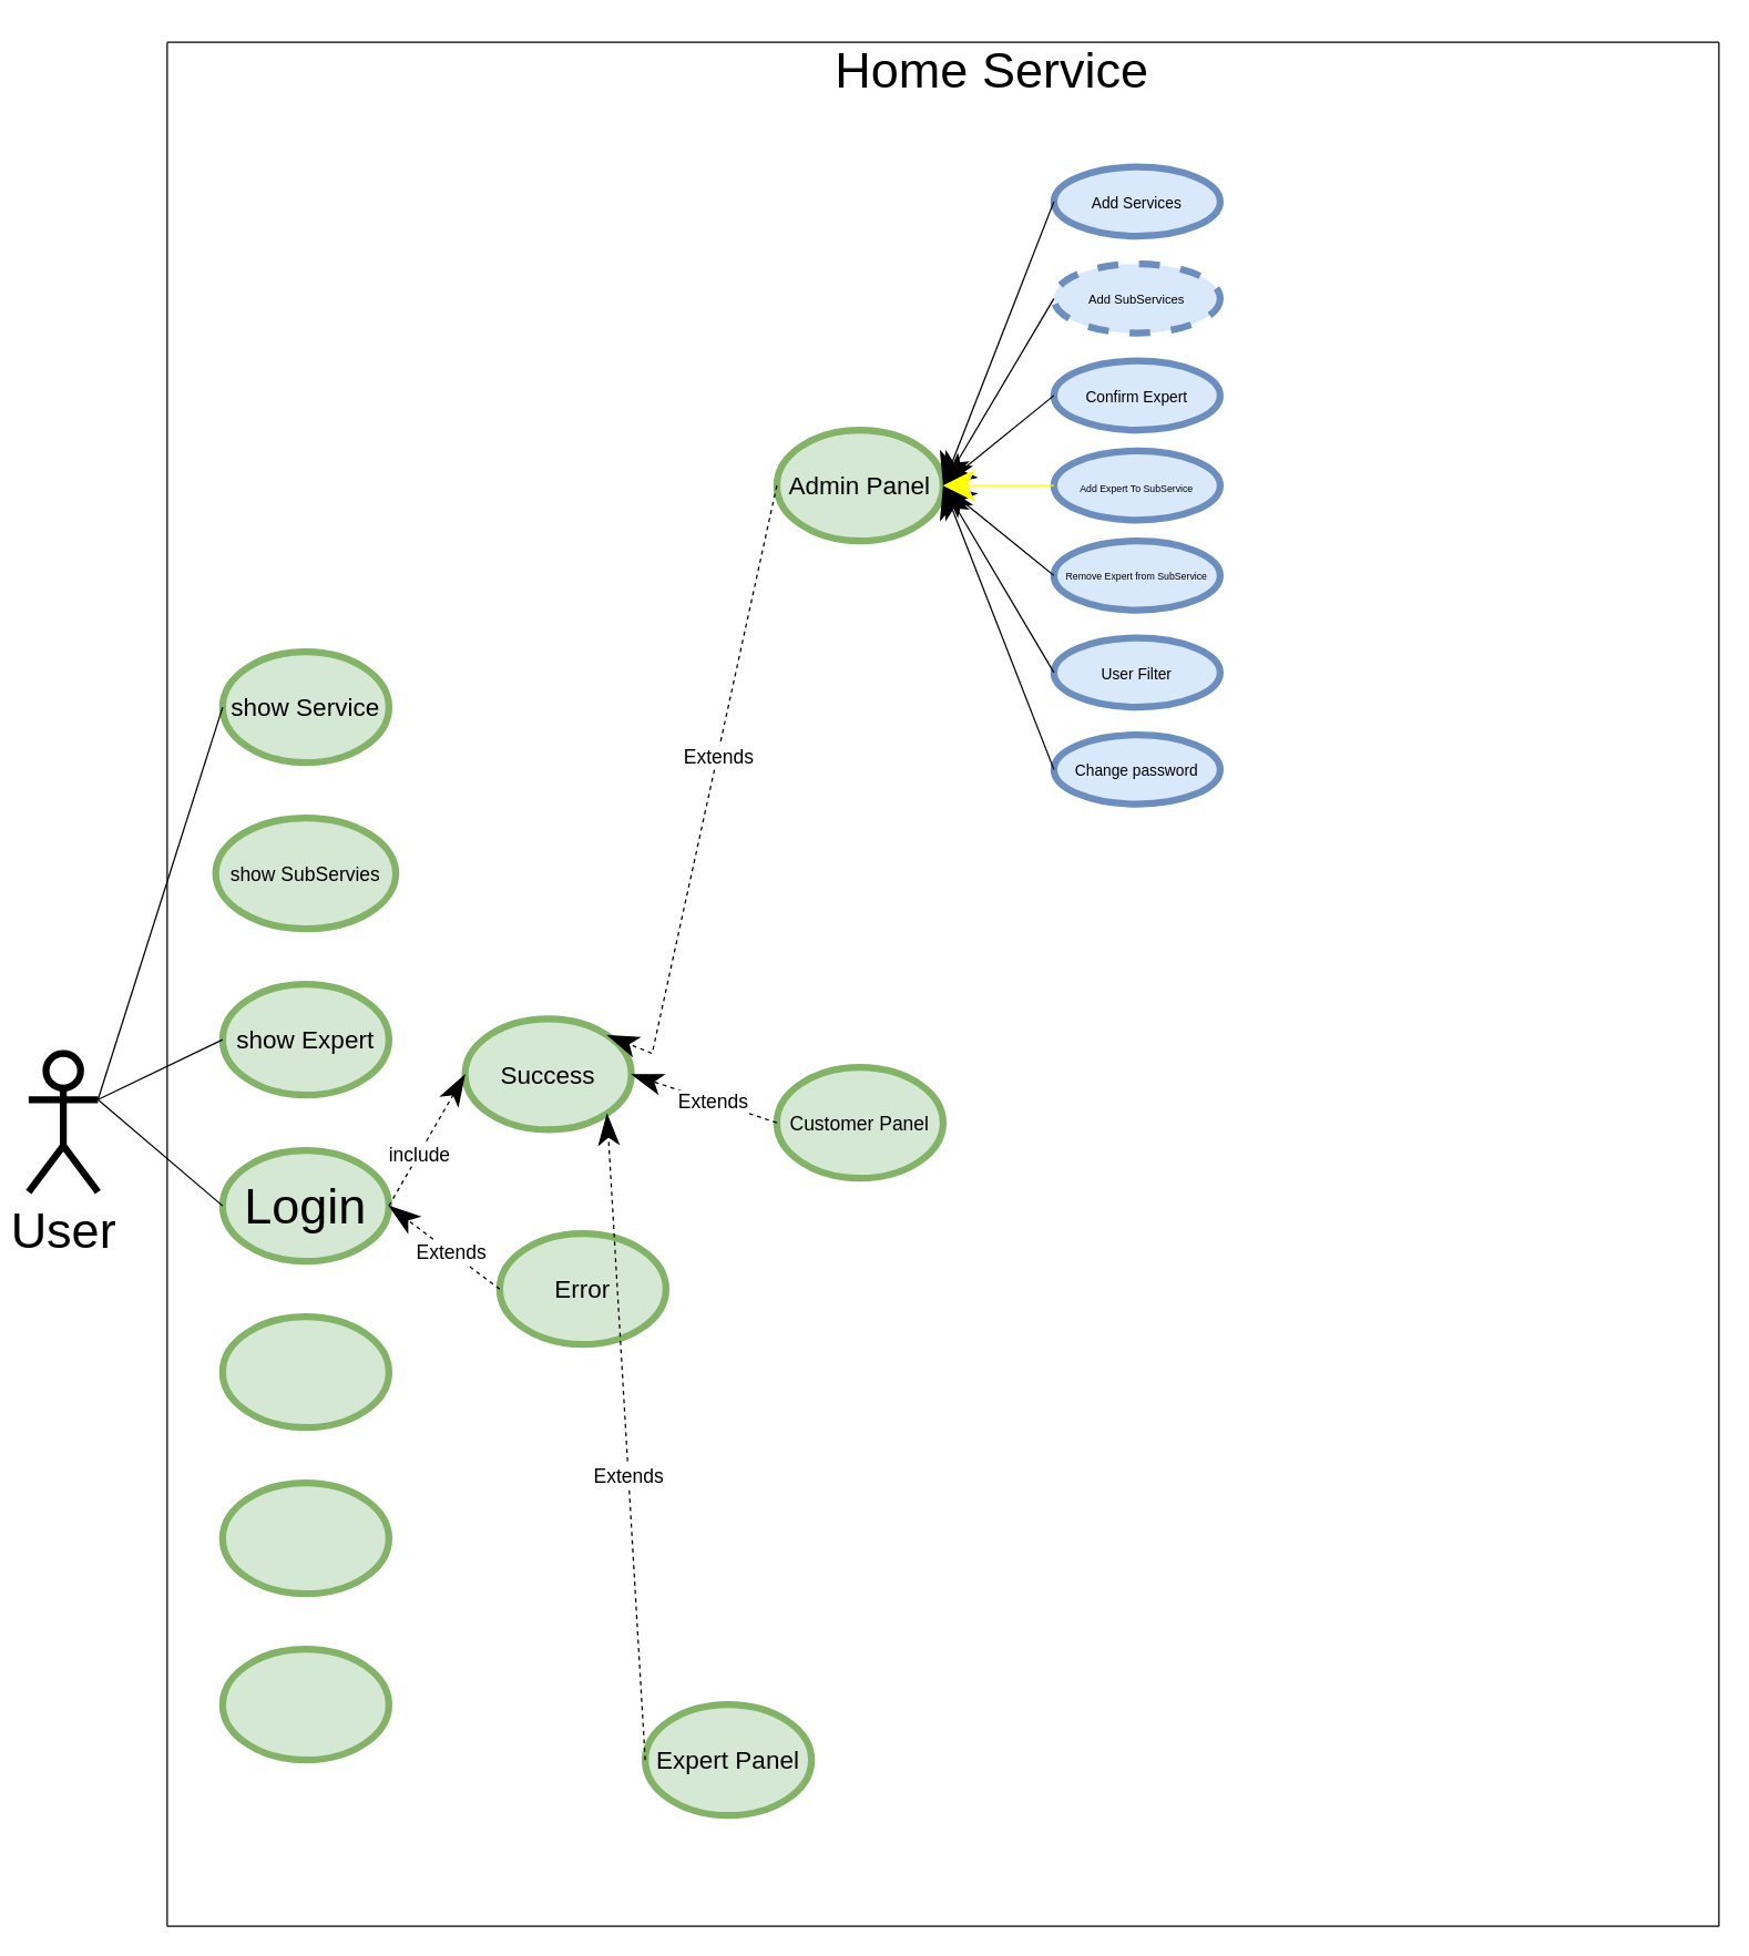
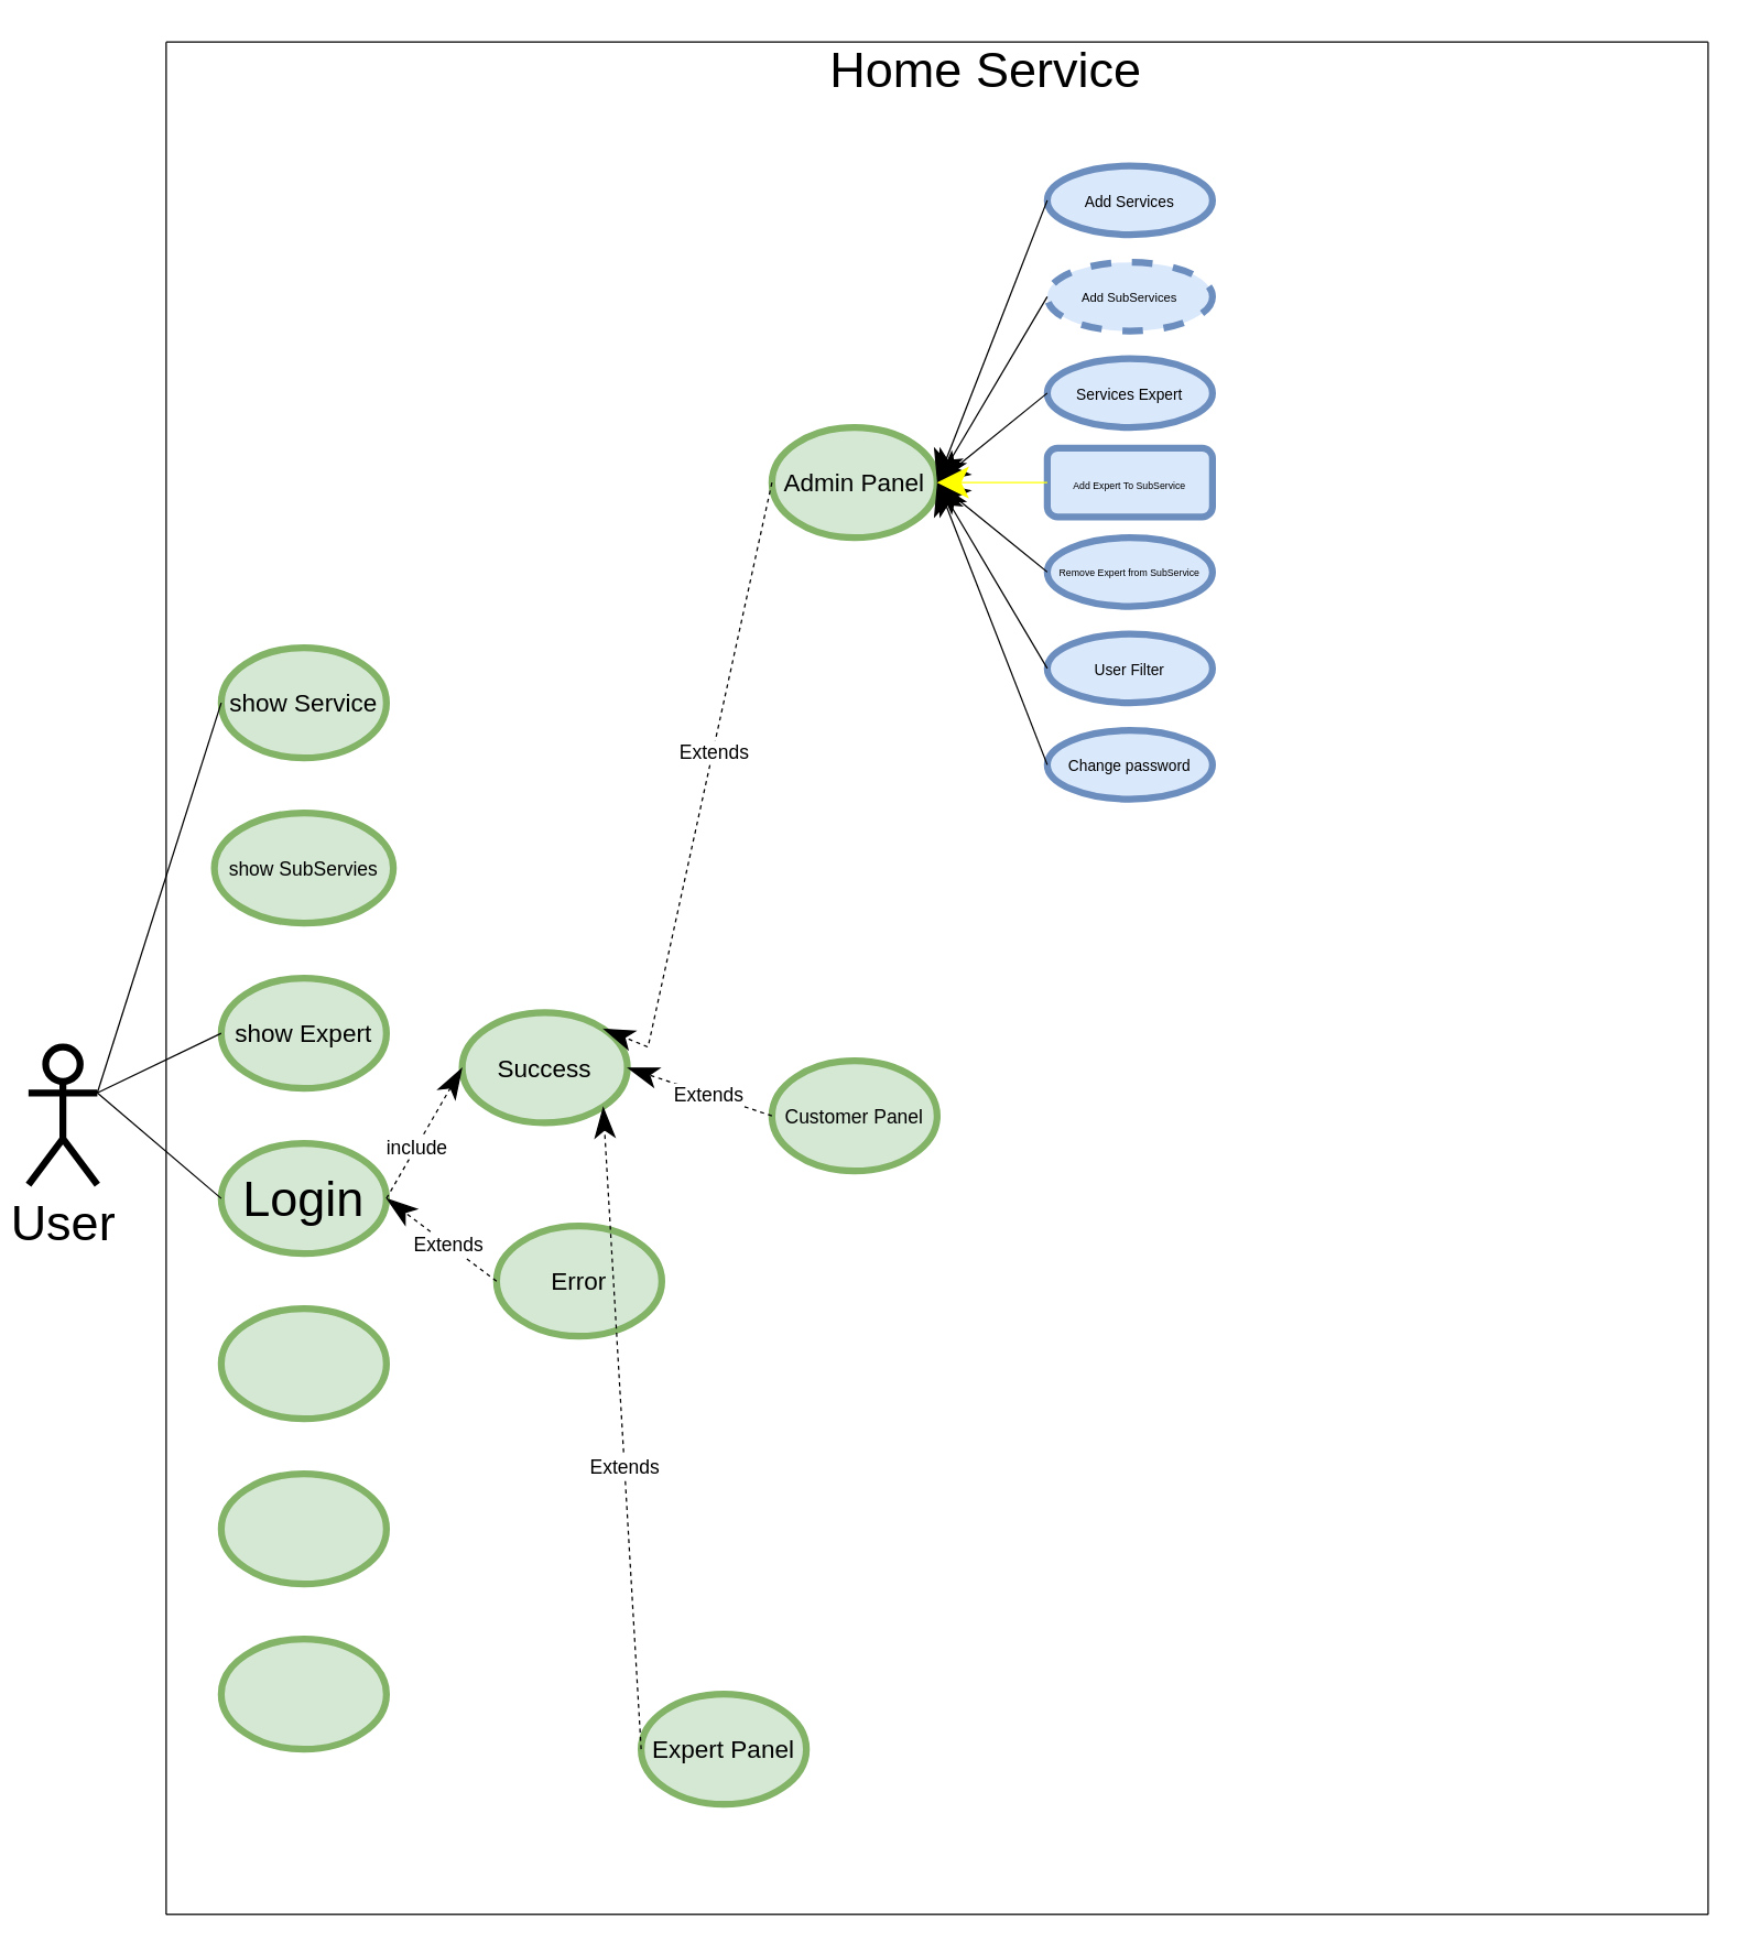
- <mxCell id="32" value="&lt;font style=&quot;font-size: 11px; line-height: 10;&quot;&gt;Confirm Expert&lt;/font&gt;" style="ellipse;whiteSpace=wrap;html=1;fontSize=36;strokeWidth=5;fillColor=#dae8fc;strokeColor=#6c8ebf;" vertex="1" parent="1"><mxGeometry x="760" y="260" width="120" height="50" as="geometry" /></mxCell>
+ <mxCell id="32" value="&lt;font style=&quot;font-size: 11px; line-height: 10;&quot;&gt;Services Expert&lt;/font&gt;" style="ellipse;whiteSpace=wrap;html=1;fontSize=36;strokeWidth=5;fillColor=#dae8fc;strokeColor=#6c8ebf;" vertex="1" parent="1"><mxGeometry x="760" y="260" width="120" height="50" as="geometry" /></mxCell>
- <mxCell id="27" value="&lt;sub style=&quot;line-height: 0.2;&quot;&gt;&lt;font style=&quot;font-size: 7px;&quot;&gt;&lt;span style=&quot;line-height: 10;&quot;&gt;Add Expert To SubService&lt;/span&gt;&lt;/font&gt;&lt;/sub&gt;" style="ellipse;whiteSpace=wrap;html=1;fontSize=36;strokeWidth=5;fillColor=#dae8fc;strokeColor=#6c8ebf;" vertex="1" parent="1"><mxGeometry x="760" y="325" width="120" height="50" as="geometry" /></mxCell>
+ <mxCell id="27" value="&lt;sub style=&quot;line-height: 0.2;&quot;&gt;&lt;font style=&quot;font-size: 7px;&quot;&gt;&lt;span style=&quot;line-height: 10;&quot;&gt;Add Expert To SubService&lt;/span&gt;&lt;/font&gt;&lt;/sub&gt;" style="whiteSpace=wrap;html=1;fontSize=36;strokeWidth=5;fillColor=#dae8fc;strokeColor=#6c8ebf;rounded=1;" vertex="1" parent="1"><mxGeometry x="760" y="325" width="120" height="50" as="geometry" /></mxCell>
